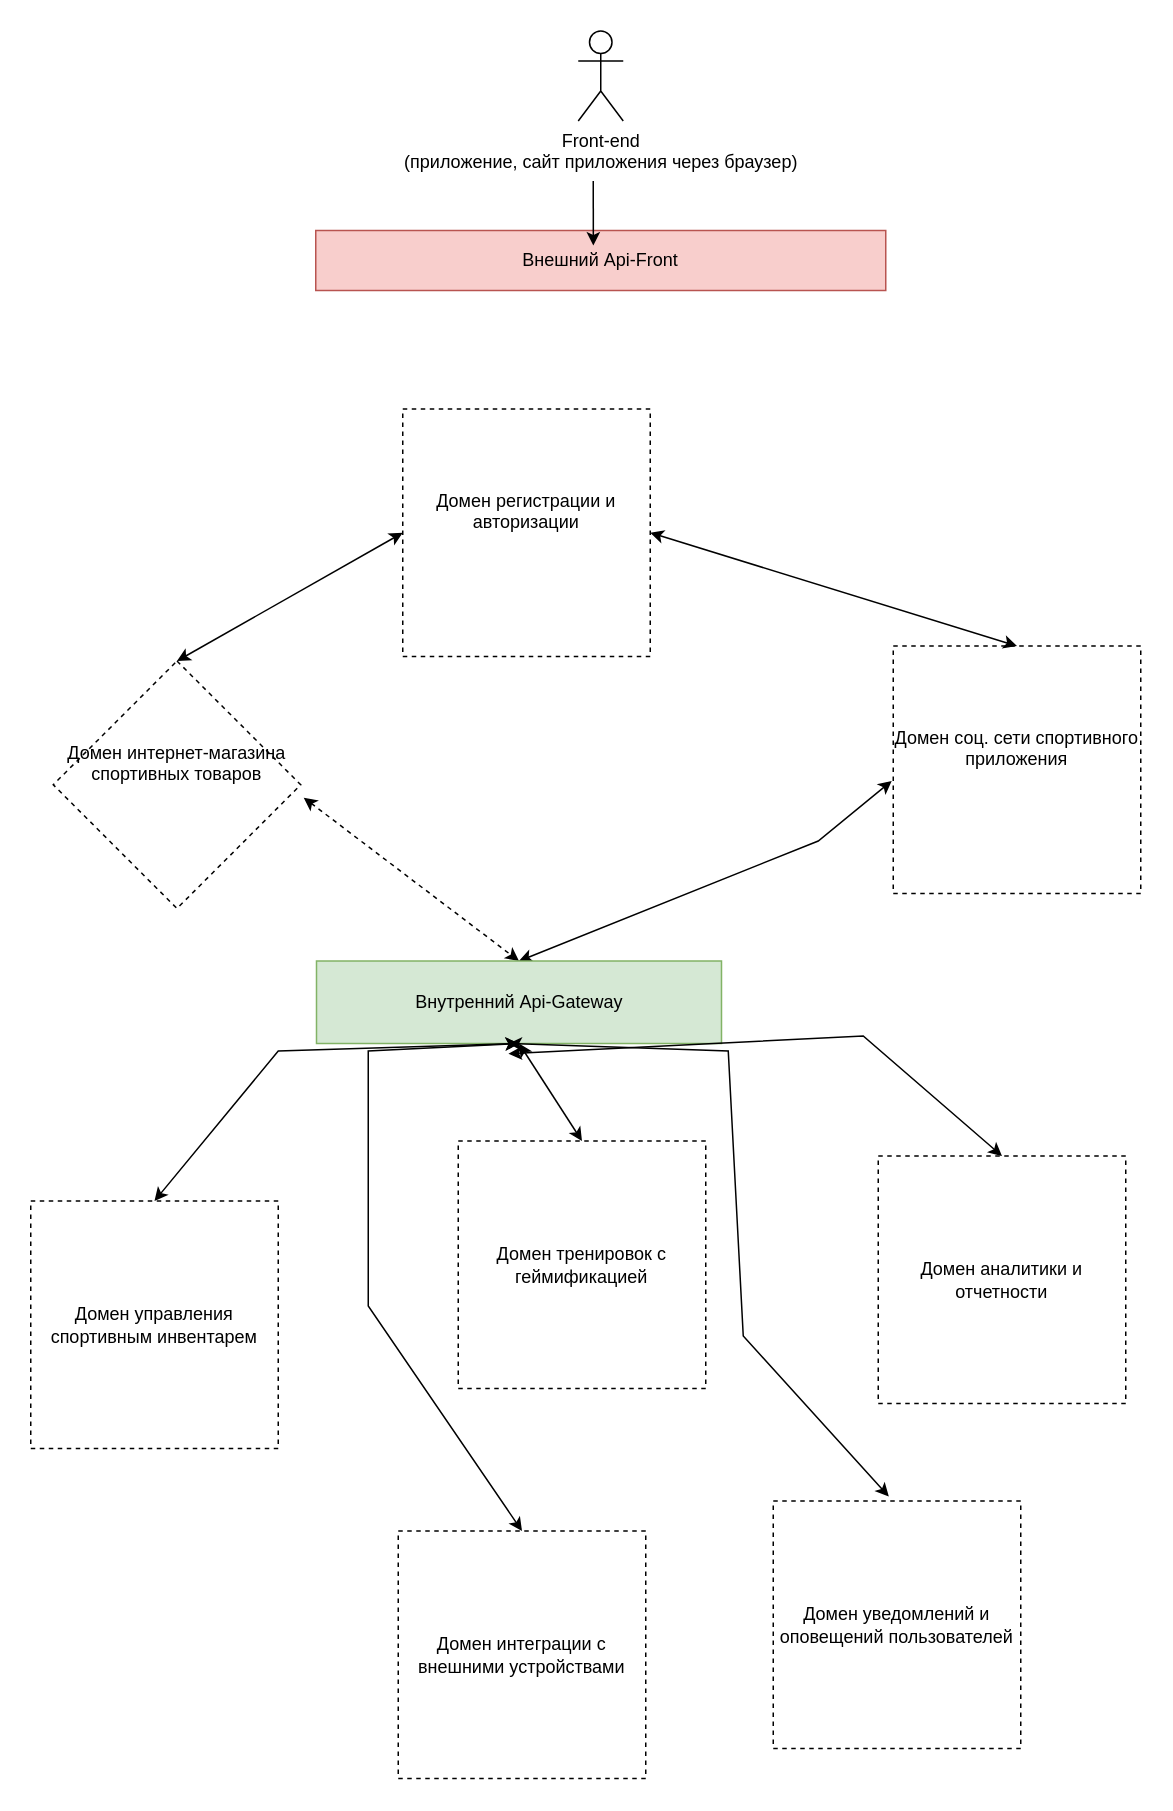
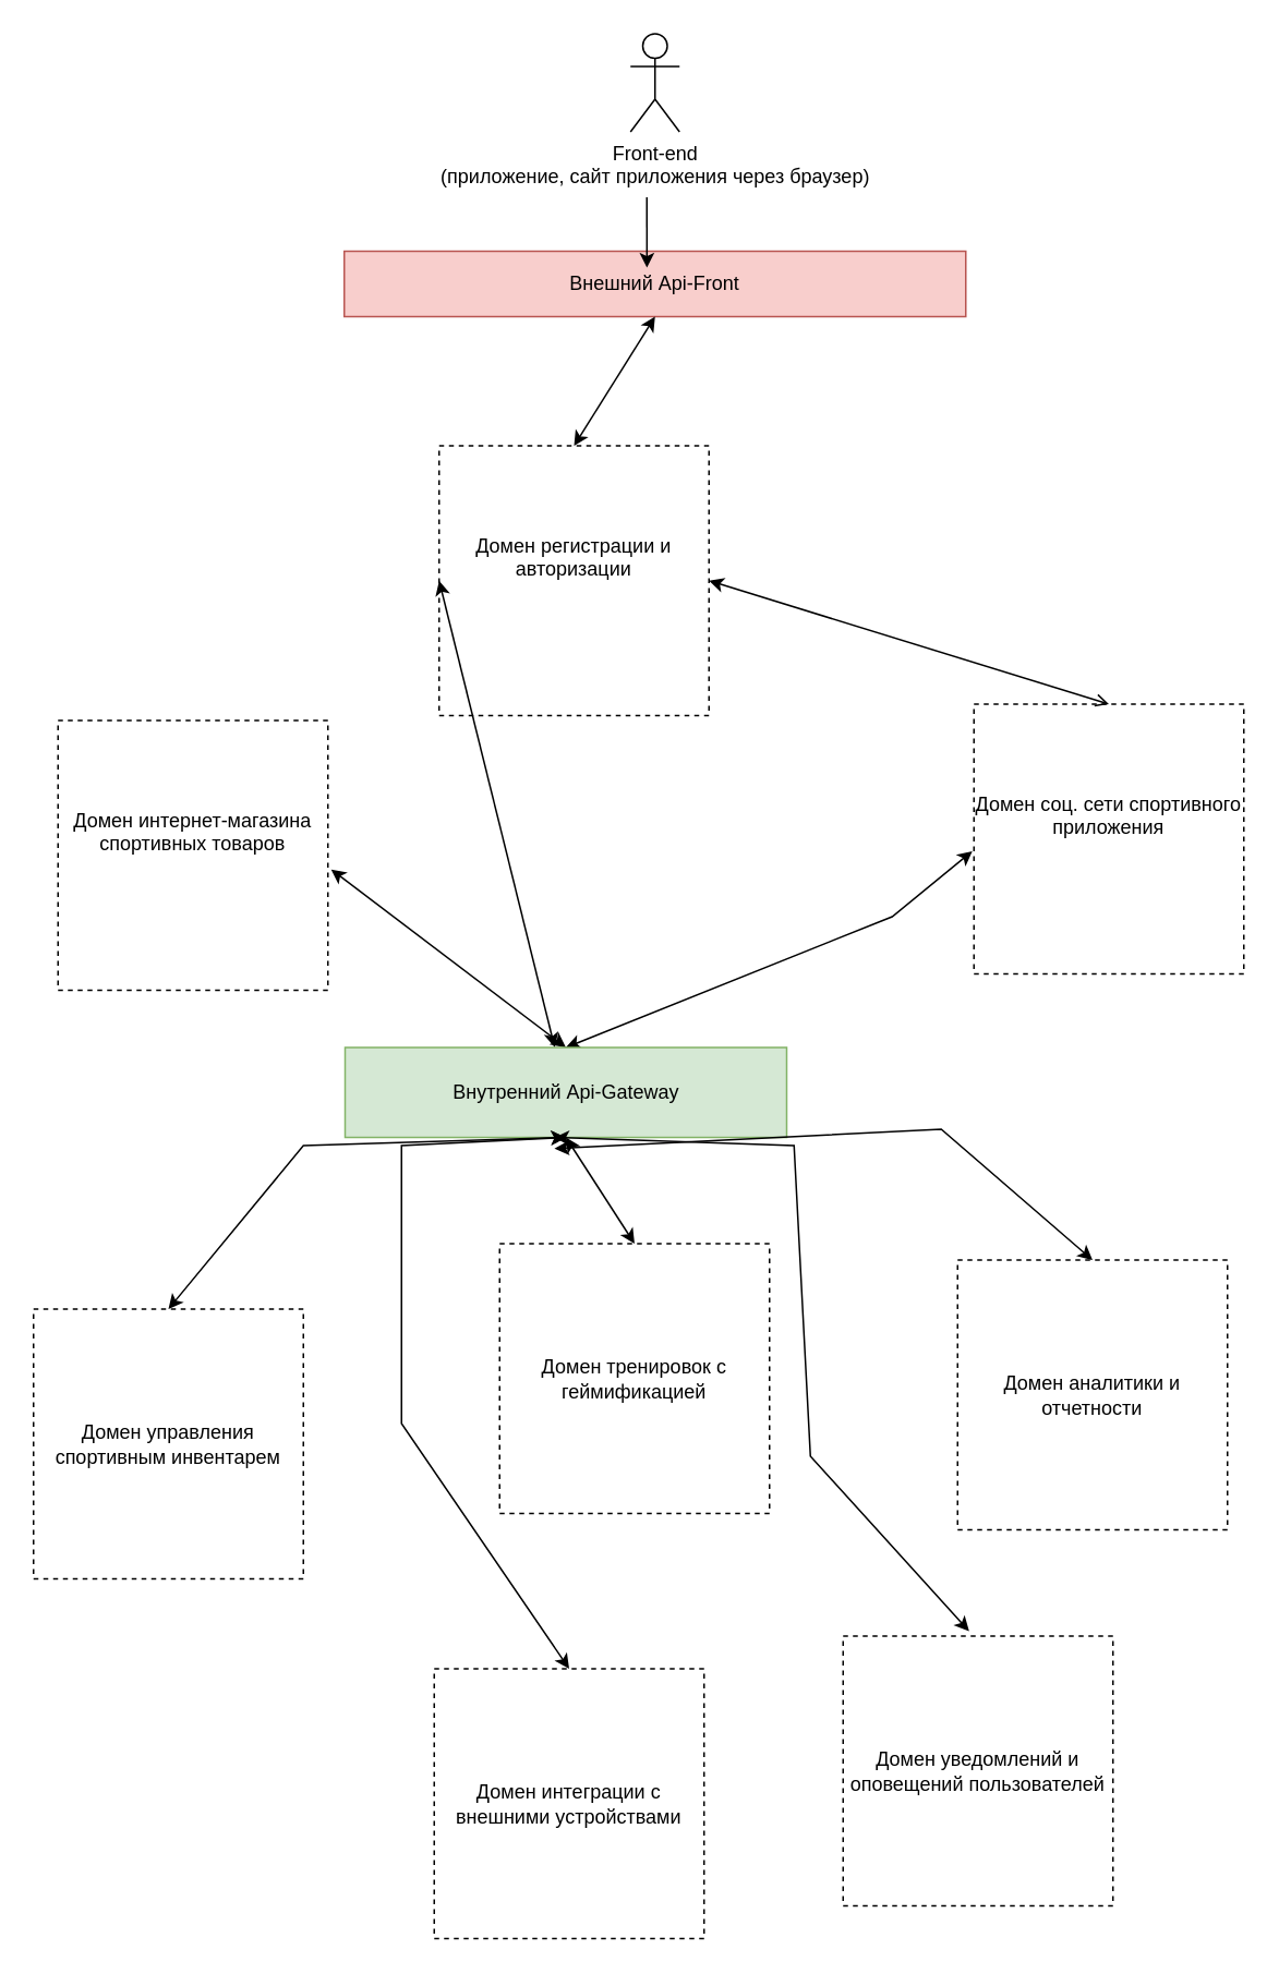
+ <mxCell id="13" value="" style="endArrow=classic;startArrow=classic;html=1;rounded=0;entryX=0.5;entryY=1;entryDx=0;entryDy=0;exitX=0.5;exitY=0;exitDx=0;exitDy=0;" edge="1" parent="1" source="4" target="3"><mxGeometry width="50" height="50" relative="1" as="geometry"><mxPoint x="375" y="510" as="sourcePoint" /><mxPoint x="425" y="460" as="targetPoint" /></mxGeometry></mxCell>
- <mxCell id="14" value="" style="endArrow=classic;startArrow=classic;html=1;rounded=0;exitX=0;exitY=0.5;exitDx=0;exitDy=0;entryX=0.5;entryY=0;entryDx=0;entryDy=0;" edge="1" parent="1" source="4" target="5"><mxGeometry width="50" height="50" relative="1" as="geometry"><mxPoint x="375" y="510" as="sourcePoint" /><mxPoint x="220" y="314.5" as="targetPoint" /></mxGeometry></mxCell>
+ <mxCell id="14" value="" style="endArrow=classic;startArrow=classic;html=1;rounded=0;exitX=0;exitY=0.5;exitDx=0;exitDy=0;" edge="1" parent="1" source="4" target="18"><mxGeometry width="50" height="50" relative="1" as="geometry"><mxPoint x="375" y="510" as="sourcePoint" /><mxPoint x="220" y="314.5" as="targetPoint" /></mxGeometry></mxCell>
- <mxCell id="15" value="" style="endArrow=classic;startArrow=classic;html=1;rounded=0;exitX=1;exitY=0.5;exitDx=0;exitDy=0;entryX=0.5;entryY=0;entryDx=0;entryDy=0;" edge="1" parent="1" source="4" target="6"><mxGeometry width="50" height="50" relative="1" as="geometry"><mxPoint x="375" y="510" as="sourcePoint" /><mxPoint x="587" y="314.96" as="targetPoint" /></mxGeometry></mxCell>
+ <mxCell id="15" value="" style="endArrow=open;startArrow=classic;html=1;rounded=0;exitX=1;exitY=0.5;exitDx=0;exitDy=0;entryX=0.5;entryY=0;entryDx=0;entryDy=0;" edge="1" parent="1" source="4" target="6"><mxGeometry width="50" height="50" relative="1" as="geometry"><mxPoint x="375" y="510" as="sourcePoint" /><mxPoint x="587" y="314.96" as="targetPoint" /></mxGeometry></mxCell>
- <mxCell id="5" value="Домен интернет-магазина спортивных товаров&lt;div&gt;&lt;br&gt;&lt;/div&gt;&lt;div&gt;&lt;br&gt;&lt;/div&gt;" style="rhombus;whiteSpace=wrap;html=1;aspect=fixed;dashed=1;fillColor=none;" vertex="1" parent="1"><mxGeometry x="35" y="440" width="165" height="165" as="geometry" /></mxCell>
+ <mxCell id="5" value="Домен интернет-магазина спортивных товаров&lt;div&gt;&lt;br&gt;&lt;/div&gt;&lt;div&gt;&lt;br&gt;&lt;/div&gt;" style="whiteSpace=wrap;html=1;aspect=fixed;dashed=1;fillColor=none;" vertex="1" parent="1"><mxGeometry x="35" y="440" width="165" height="165" as="geometry" /></mxCell>
- <mxCell id="17" value="" style="endArrow=classic;startArrow=classic;html=1;rounded=0;exitX=1.012;exitY=0.552;exitDx=0;exitDy=0;entryX=0.5;entryY=0;entryDx=0;entryDy=0;exitPerimeter=0;dashed=1;" edge="1" parent="1" source="5" target="18"><mxGeometry width="50" height="50" relative="1" as="geometry"><mxPoint x="375" y="850" as="sourcePoint" /><mxPoint x="386" y="580" as="targetPoint" /><Array as="points" /></mxGeometry></mxCell>
+ <mxCell id="17" value="" style="endArrow=classic;startArrow=classic;html=1;rounded=0;exitX=1.012;exitY=0.552;exitDx=0;exitDy=0;entryX=0.5;entryY=0;entryDx=0;entryDy=0;exitPerimeter=0;" edge="1" parent="1" source="5" target="18"><mxGeometry width="50" height="50" relative="1" as="geometry"><mxPoint x="375" y="850" as="sourcePoint" /><mxPoint x="386" y="580" as="targetPoint" /><Array as="points" /></mxGeometry></mxCell>
